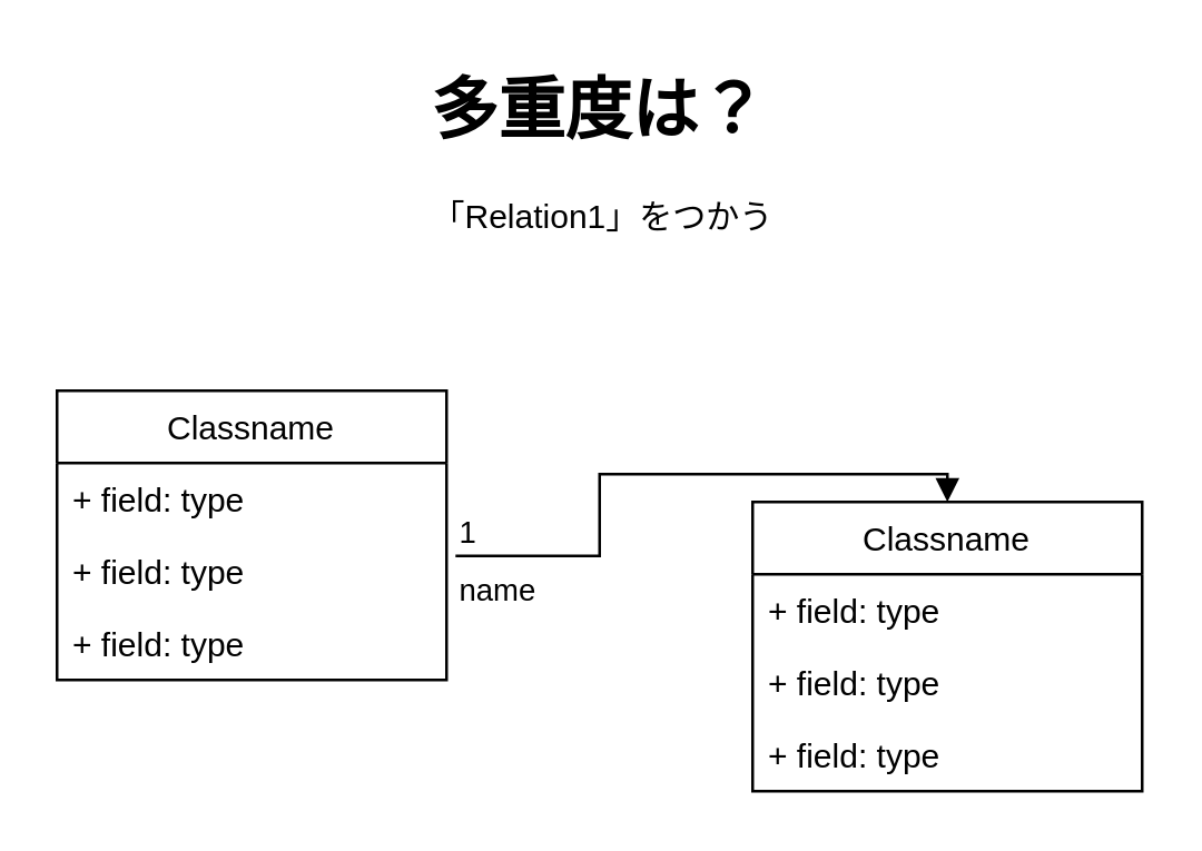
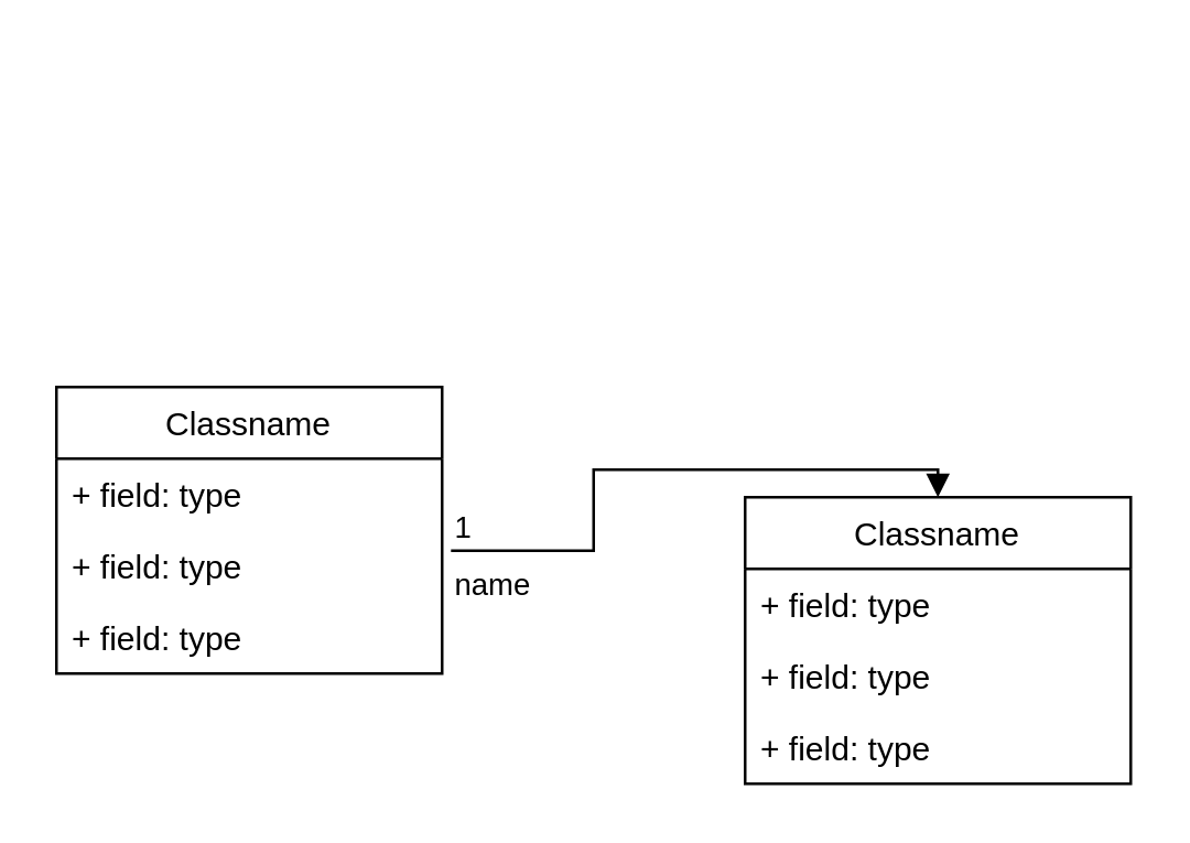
- <mxCell id="12" value="&lt;h1&gt;多重度は？&lt;/h1&gt;&lt;p&gt;&lt;span style=&quot;background-color: initial;&quot;&gt;「Relation1」をつかう&lt;/span&gt;&lt;br&gt;&lt;/p&gt;" style="text;html=1;strokeColor=none;fillColor=none;spacing=5;spacingTop=-20;whiteSpace=wrap;overflow=hidden;rounded=0;" vertex="1" parent="1"><mxGeometry x="150" y="20" width="190" height="120" as="geometry" /></mxCell>
